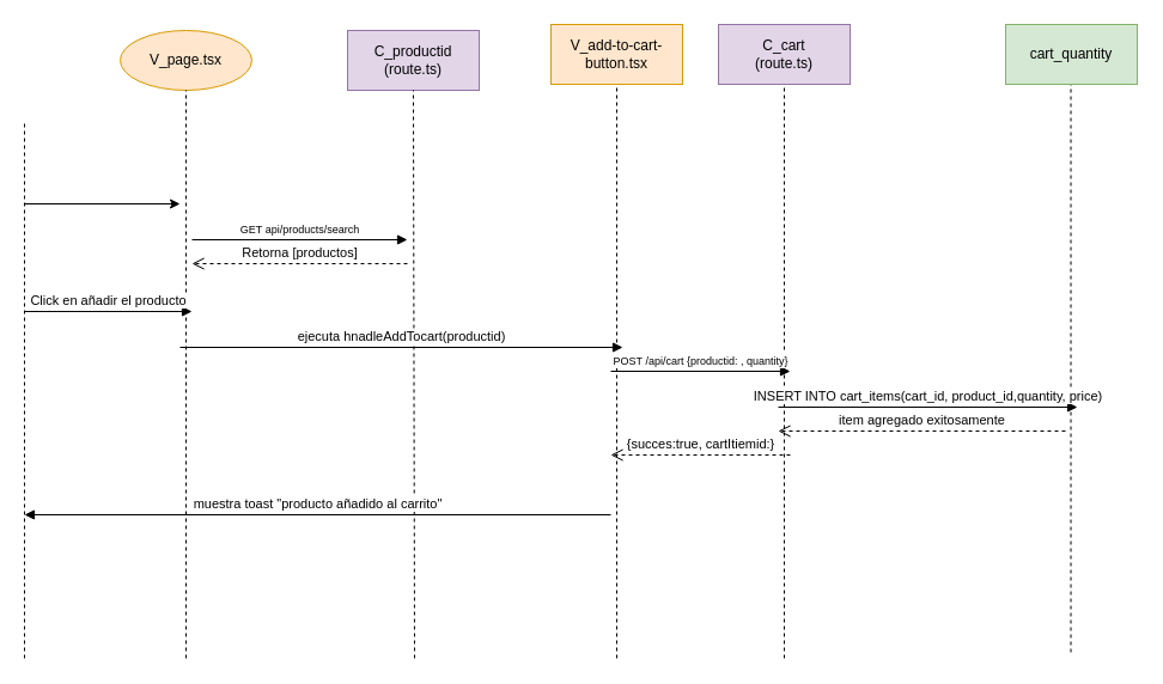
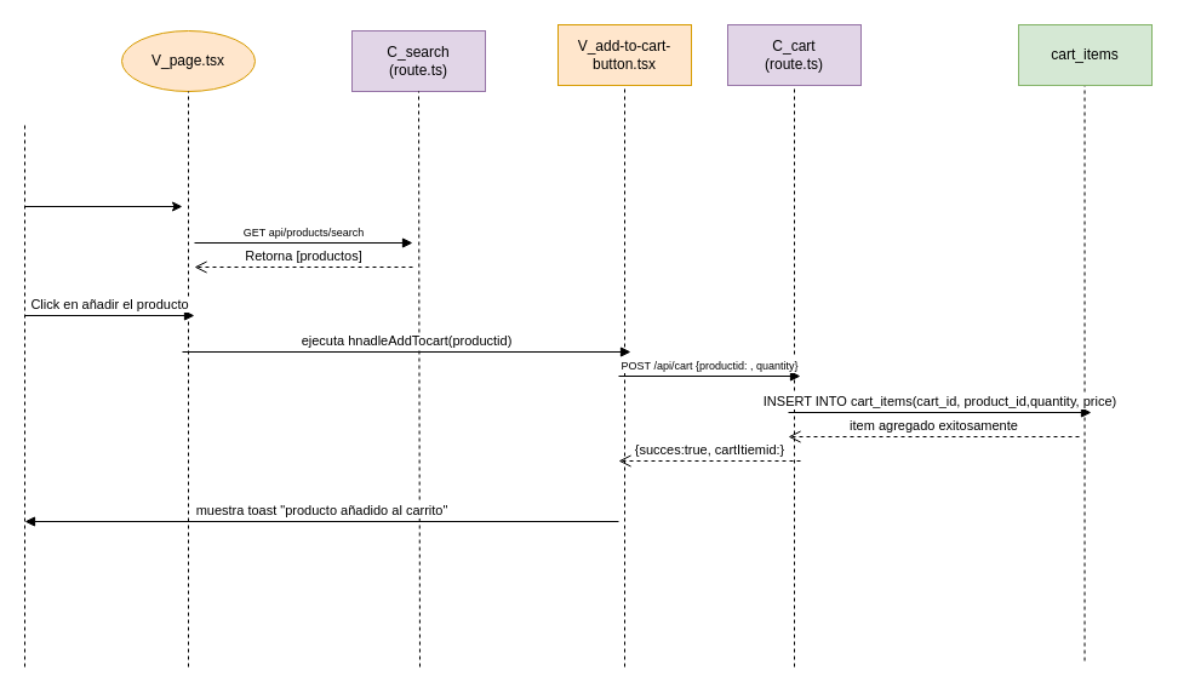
- <mxCell id="13" value="cart_quantity" style="html=1;whiteSpace=wrap;fillColor=#d5e8d4;strokeColor=#82b366;" vertex="1" parent="1"><mxGeometry x="840" y="20" width="110" height="50" as="geometry" /></mxCell>
+ <mxCell id="13" value="cart_items" style="html=1;whiteSpace=wrap;fillColor=#d5e8d4;strokeColor=#82b366;" vertex="1" parent="1"><mxGeometry x="840" y="20" width="110" height="50" as="geometry" /></mxCell>
- <mxCell id="3" value="C_productid&lt;br&gt;(route.ts)" style="html=1;whiteSpace=wrap;fillColor=#e1d5e7;strokeColor=#9673a6;" vertex="1" parent="1"><mxGeometry x="290" y="25" width="110" height="50" as="geometry" /></mxCell>
+ <mxCell id="3" value="C_search&lt;br&gt;(route.ts)" style="html=1;whiteSpace=wrap;fillColor=#e1d5e7;strokeColor=#9673a6;" vertex="1" parent="1"><mxGeometry x="290" y="25" width="110" height="50" as="geometry" /></mxCell>
